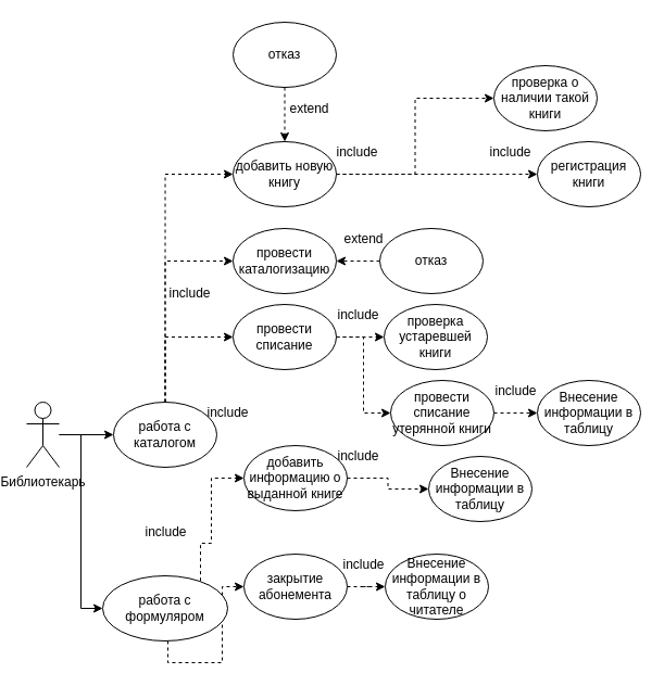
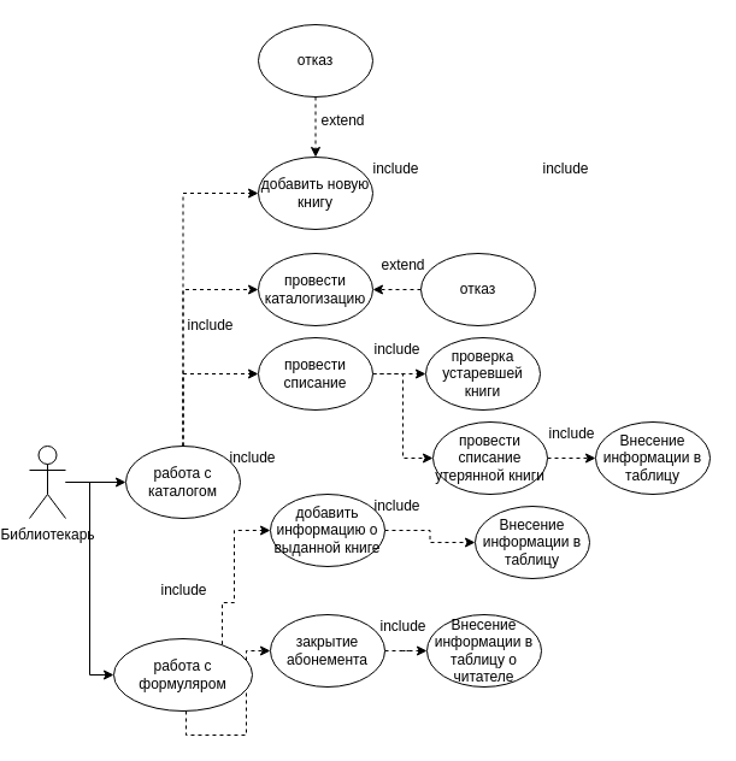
- <mxCell id="17" value="проверка о наличии такой книги" style="ellipse;whiteSpace=wrap;html=1;direction=south;" vertex="1" parent="1"><mxGeometry x="450" y="60" width="95" height="60" as="geometry" /></mxCell>
- <mxCell id="10" style="edgeStyle=orthogonalEdgeStyle;rounded=0;orthogonalLoop=1;jettySize=auto;html=1;entryX=0.5;entryY=1;entryDx=0;entryDy=0;dashed=1;" edge="1" parent="1" source="11" target="17"><mxGeometry relative="1" as="geometry" /></mxCell>
- <mxCell id="16" style="edgeStyle=orthogonalEdgeStyle;rounded=0;orthogonalLoop=1;jettySize=auto;html=1;entryX=0.5;entryY=1;entryDx=0;entryDy=0;dashed=1;exitX=0.5;exitY=0;exitDx=0;exitDy=0;" edge="1" parent="1" source="11" target="19"><mxGeometry relative="1" as="geometry" /></mxCell>
- <mxCell id="19" value="регистрация книги" style="ellipse;whiteSpace=wrap;html=1;direction=south;" vertex="1" parent="1"><mxGeometry x="490" y="130" width="95" height="60" as="geometry" /></mxCell>
